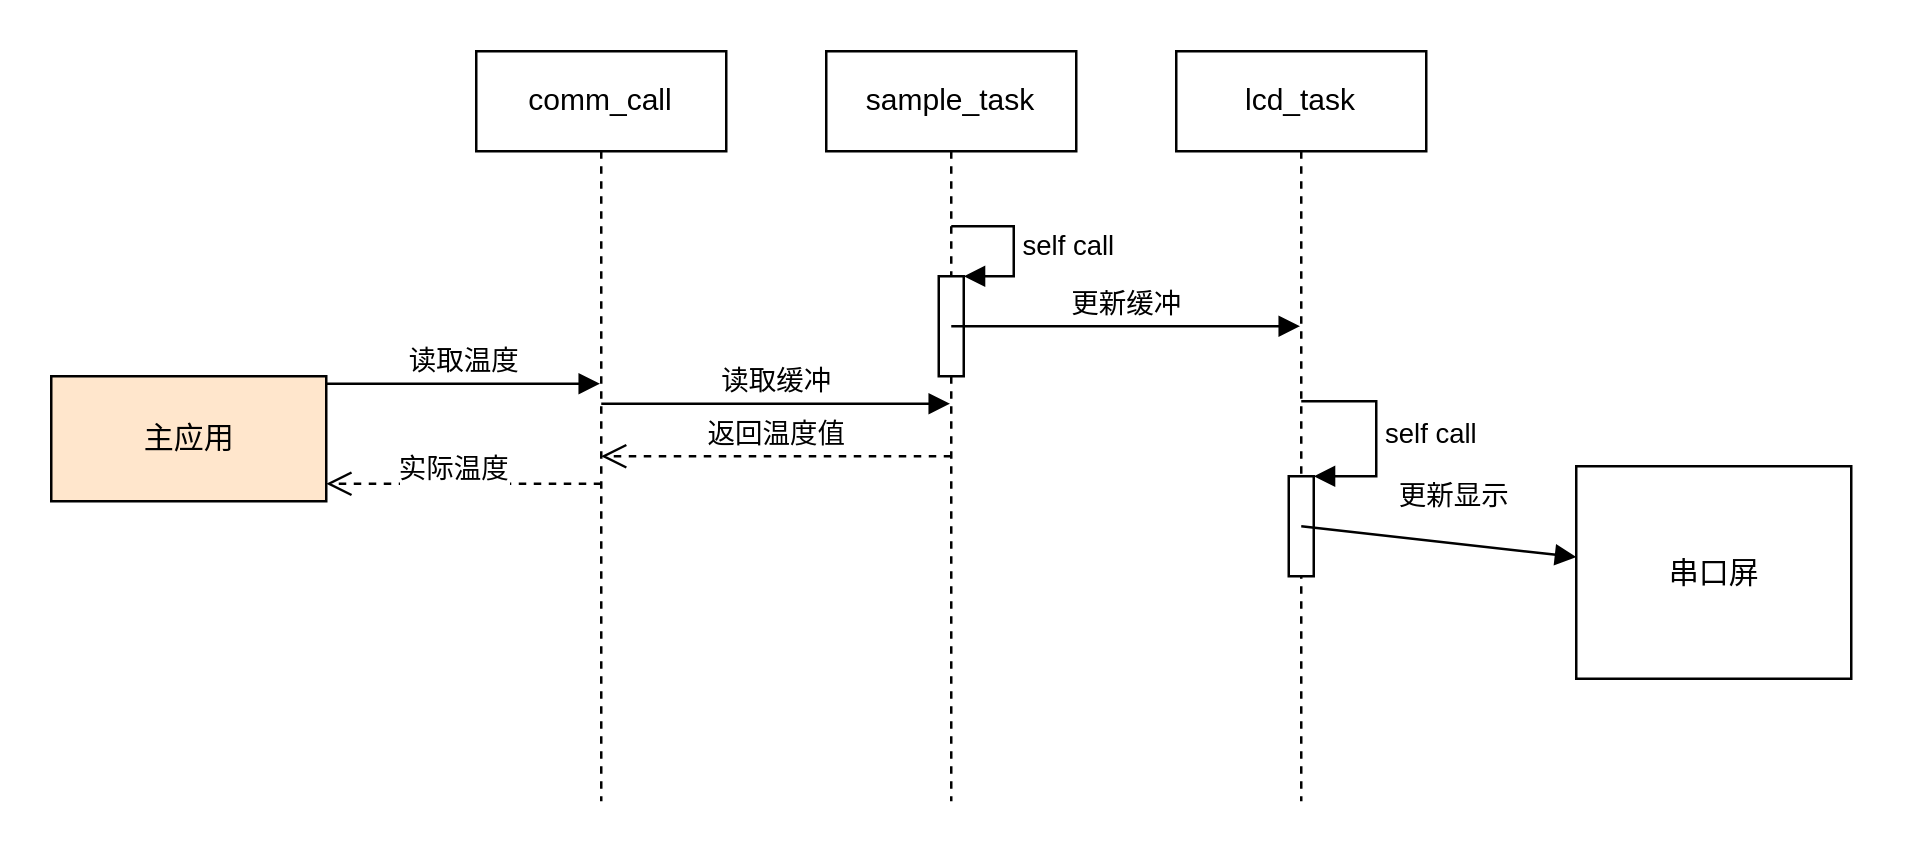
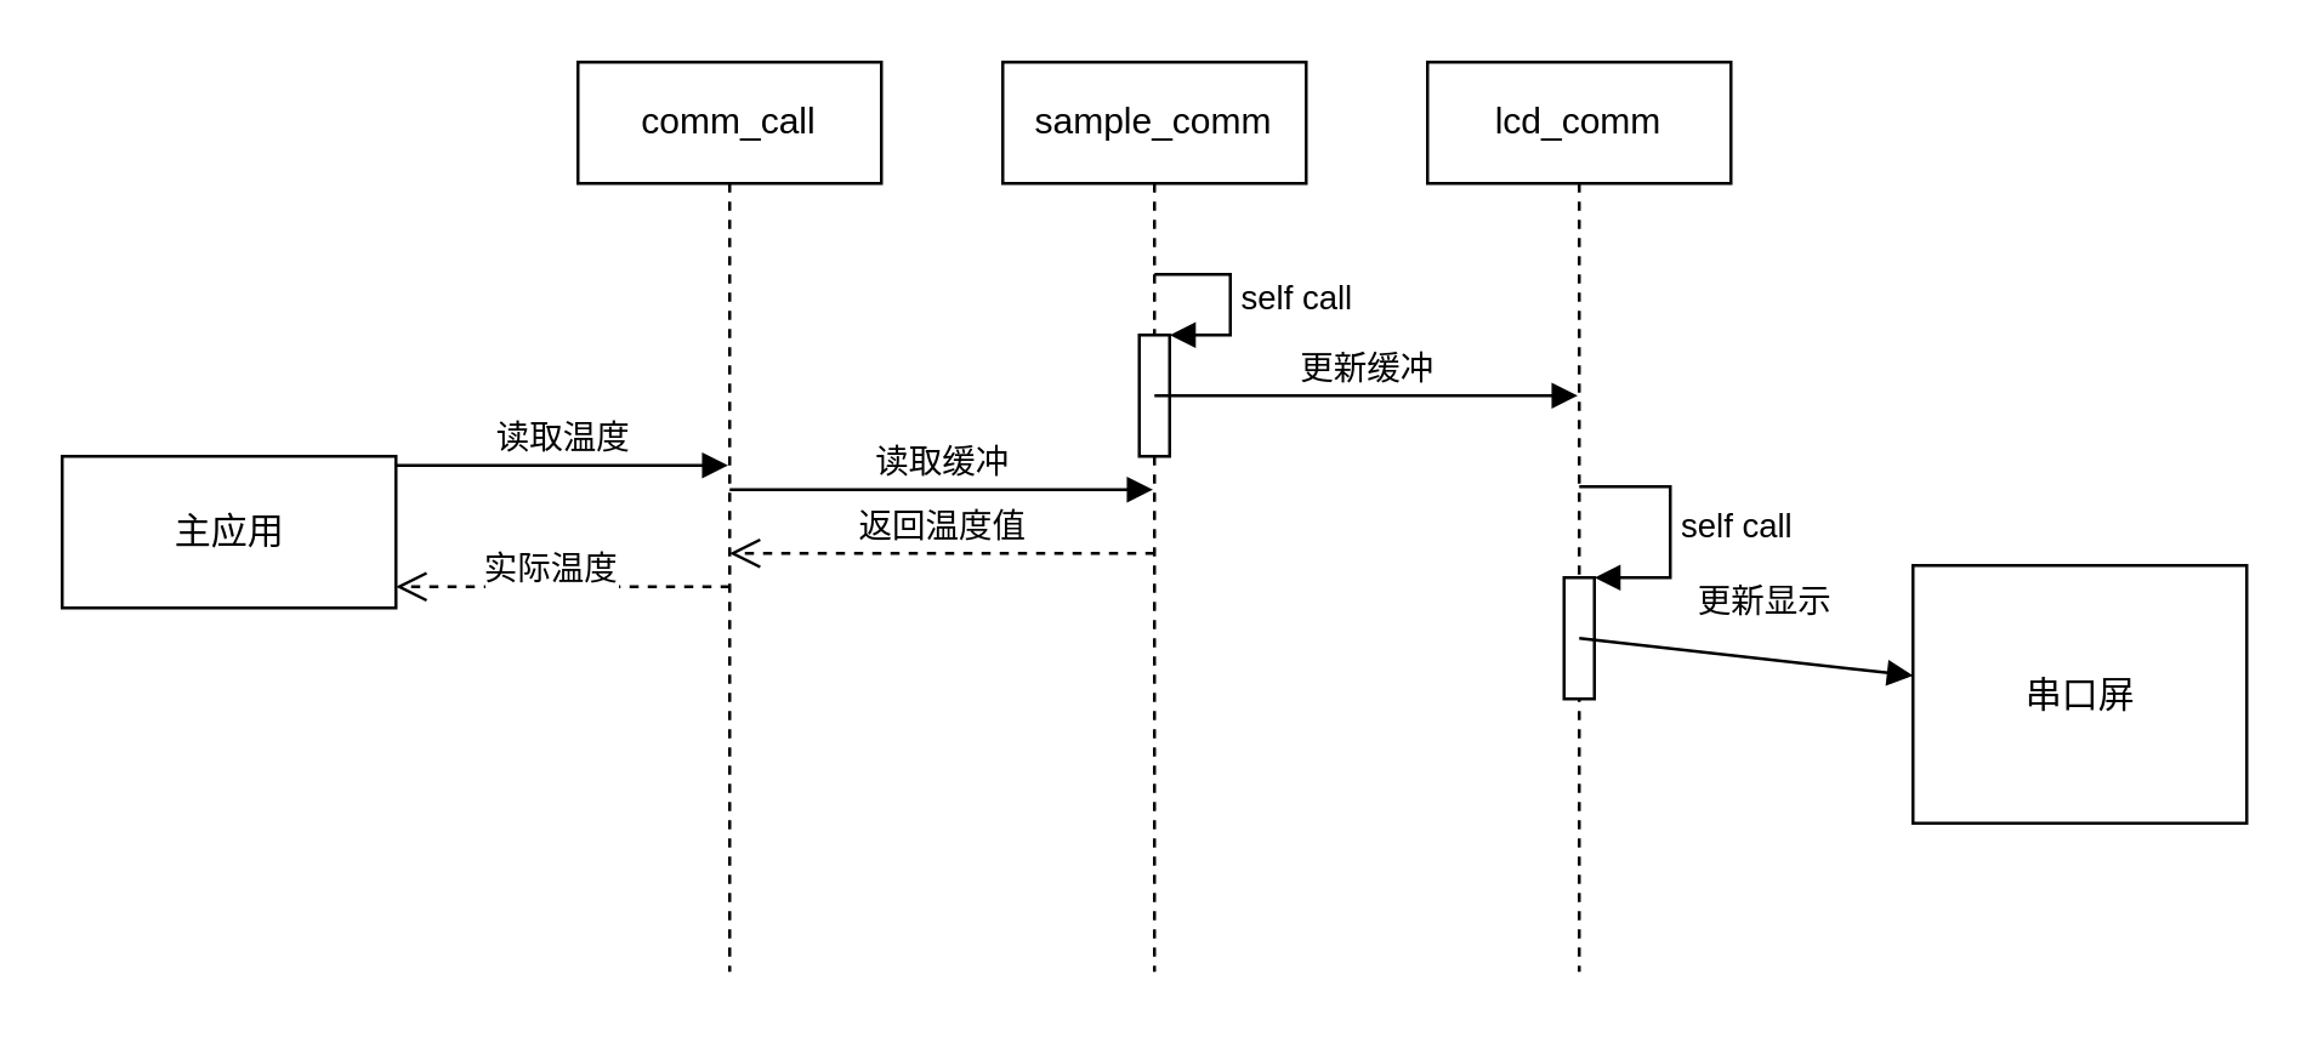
- <mxCell id="4" value="sample_task" style="shape=umlLifeline;perimeter=lifelinePerimeter;whiteSpace=wrap;html=1;container=1;collapsible=0;recursiveResize=0;outlineConnect=0;" vertex="1" parent="1"><mxGeometry x="330" y="20" width="100" height="300" as="geometry" /></mxCell>
+ <mxCell id="4" value="sample_comm" style="shape=umlLifeline;perimeter=lifelinePerimeter;whiteSpace=wrap;html=1;container=1;collapsible=0;recursiveResize=0;outlineConnect=0;" vertex="1" parent="1"><mxGeometry x="330" y="20" width="100" height="300" as="geometry" /></mxCell>
- <mxCell id="7" value="lcd_task" style="shape=umlLifeline;perimeter=lifelinePerimeter;whiteSpace=wrap;html=1;container=1;collapsible=0;recursiveResize=0;outlineConnect=0;" vertex="1" parent="1"><mxGeometry x="470" y="20" width="100" height="300" as="geometry" /></mxCell>
+ <mxCell id="7" value="lcd_comm" style="shape=umlLifeline;perimeter=lifelinePerimeter;whiteSpace=wrap;html=1;container=1;collapsible=0;recursiveResize=0;outlineConnect=0;" vertex="1" parent="1"><mxGeometry x="470" y="20" width="100" height="300" as="geometry" /></mxCell>
- <mxCell id="13" value="主应用" style="html=1;fillColor=#ffe6cc;" vertex="1" parent="1"><mxGeometry x="20" y="150" width="110" height="50" as="geometry" /></mxCell>
+ <mxCell id="13" value="主应用" style="html=1;" vertex="1" parent="1"><mxGeometry x="20" y="150" width="110" height="50" as="geometry" /></mxCell>
